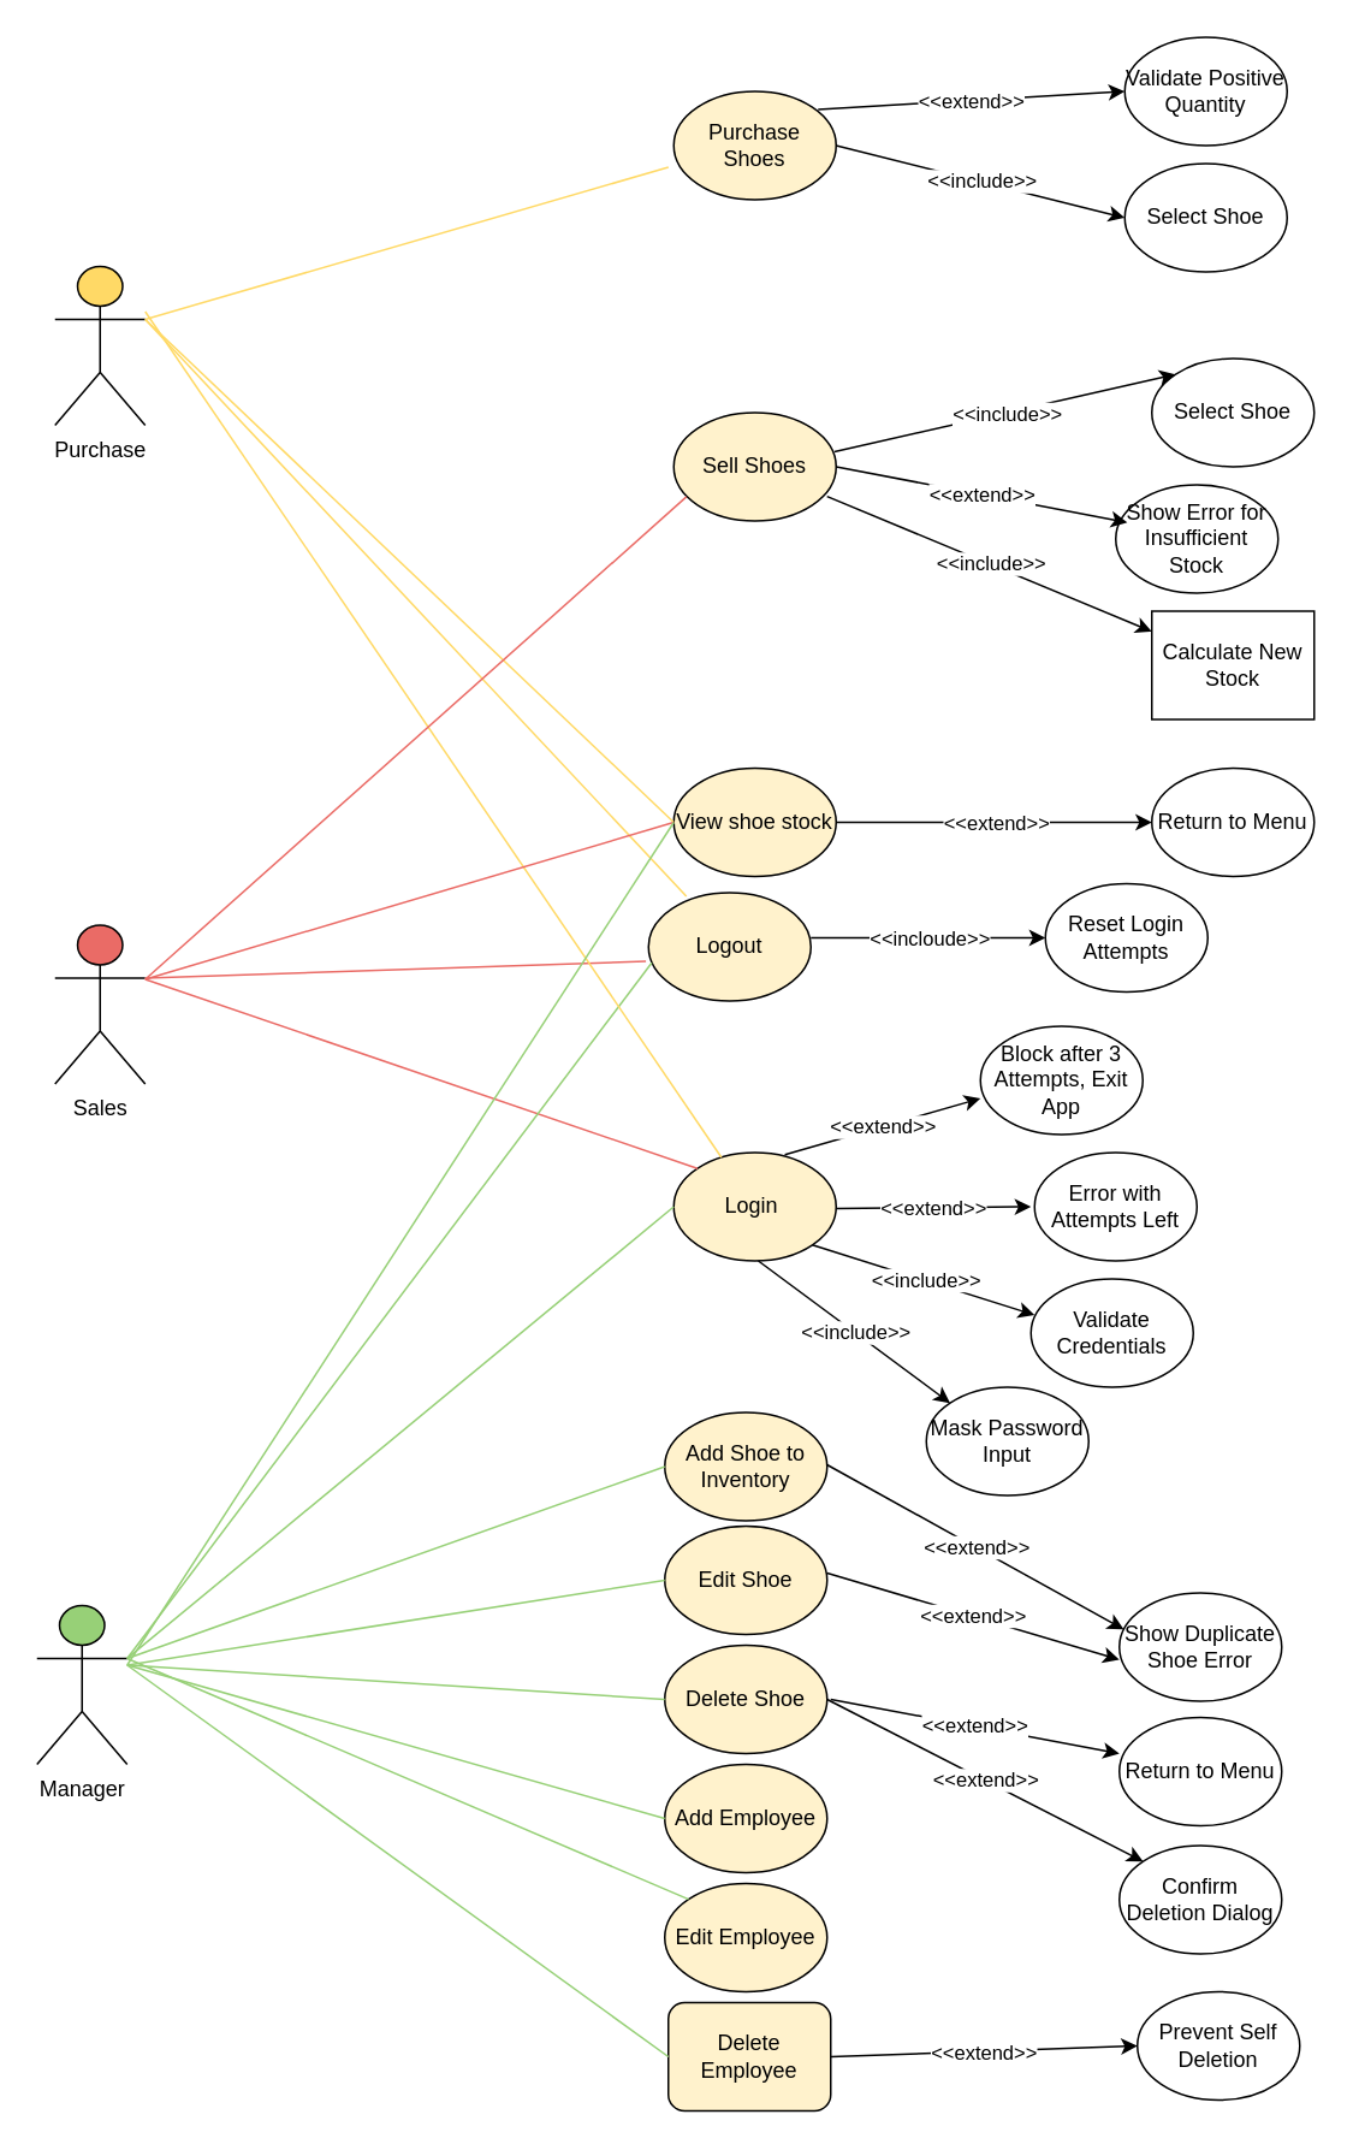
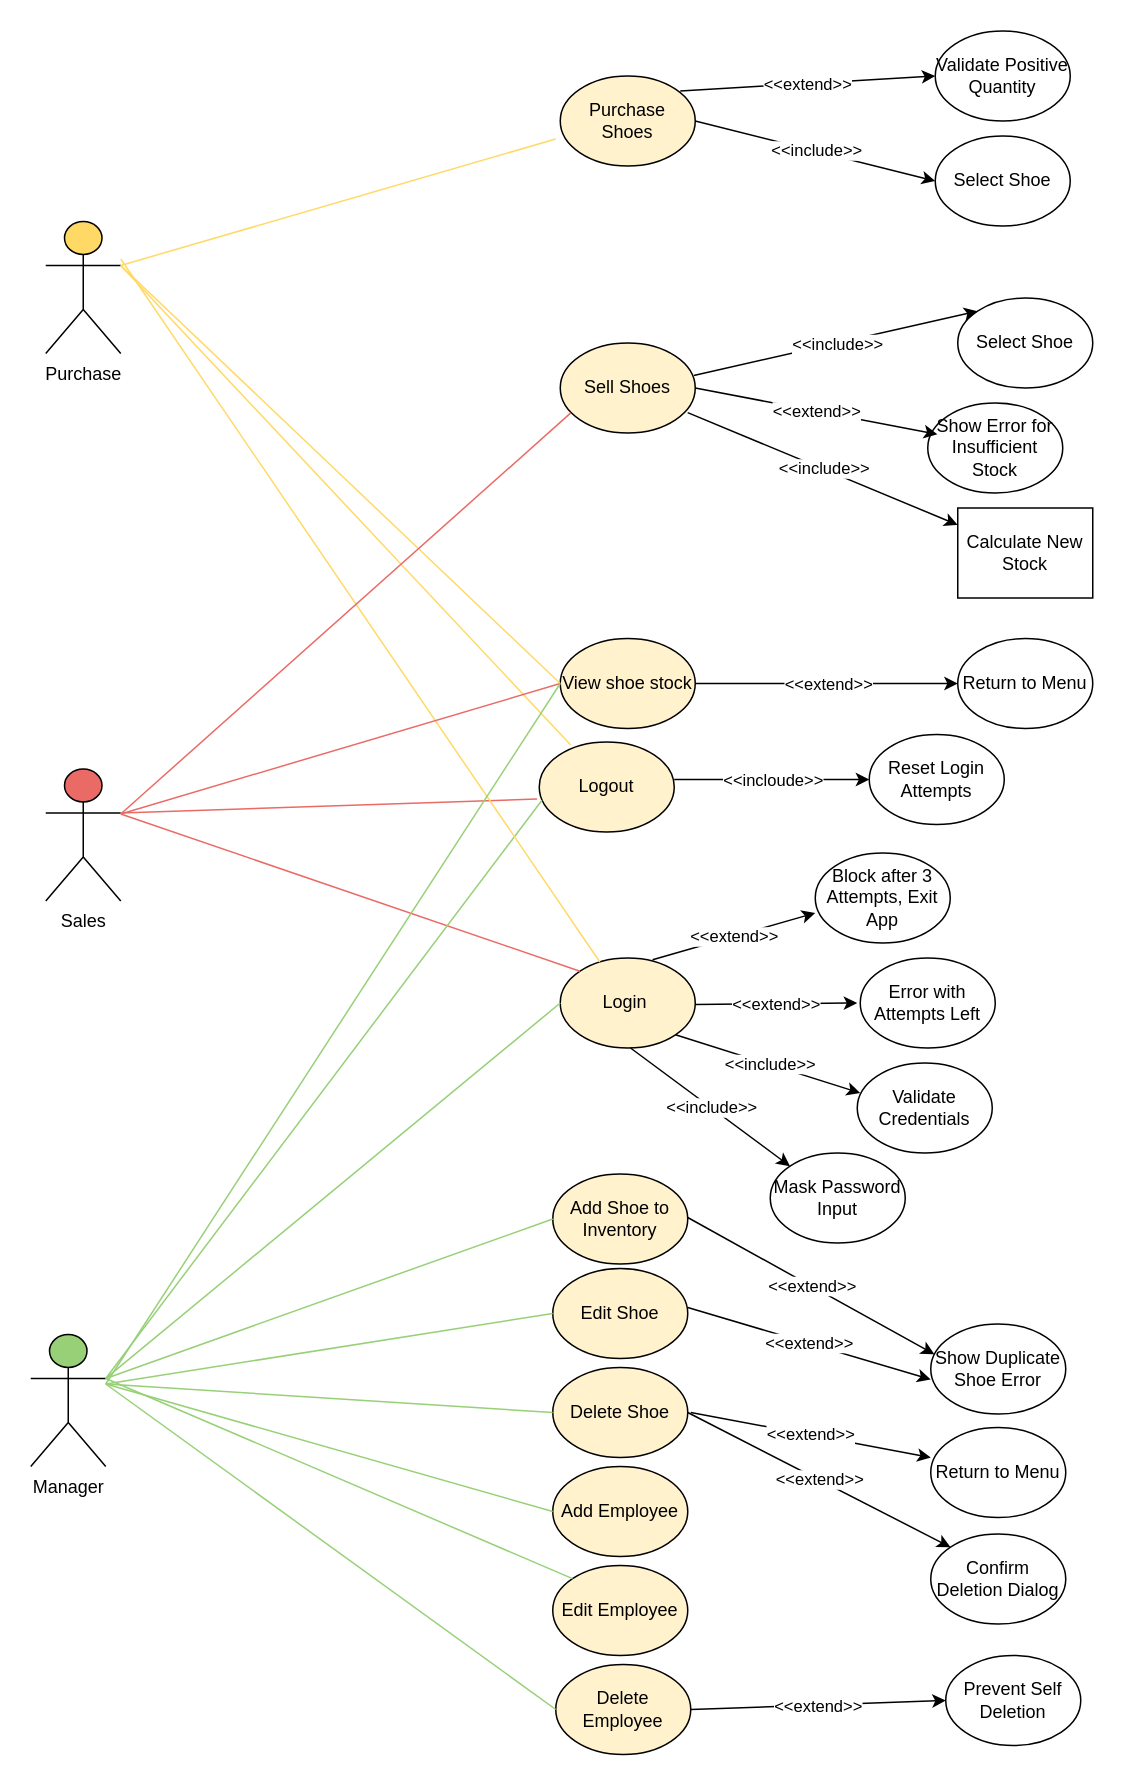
- <mxCell id="28" value="Delete Employee" style="whiteSpace=wrap;html=1;fillColor=#FFF2CC;rounded=1;" parent="1" vertex="1"><mxGeometry x="370" y="1109" width="90" height="60" as="geometry" /></mxCell>
+ <mxCell id="28" value="Delete Employee" style="ellipse;whiteSpace=wrap;html=1;fillColor=#FFF2CC;" parent="1" vertex="1"><mxGeometry x="370" y="1109" width="90" height="60" as="geometry" /></mxCell>
